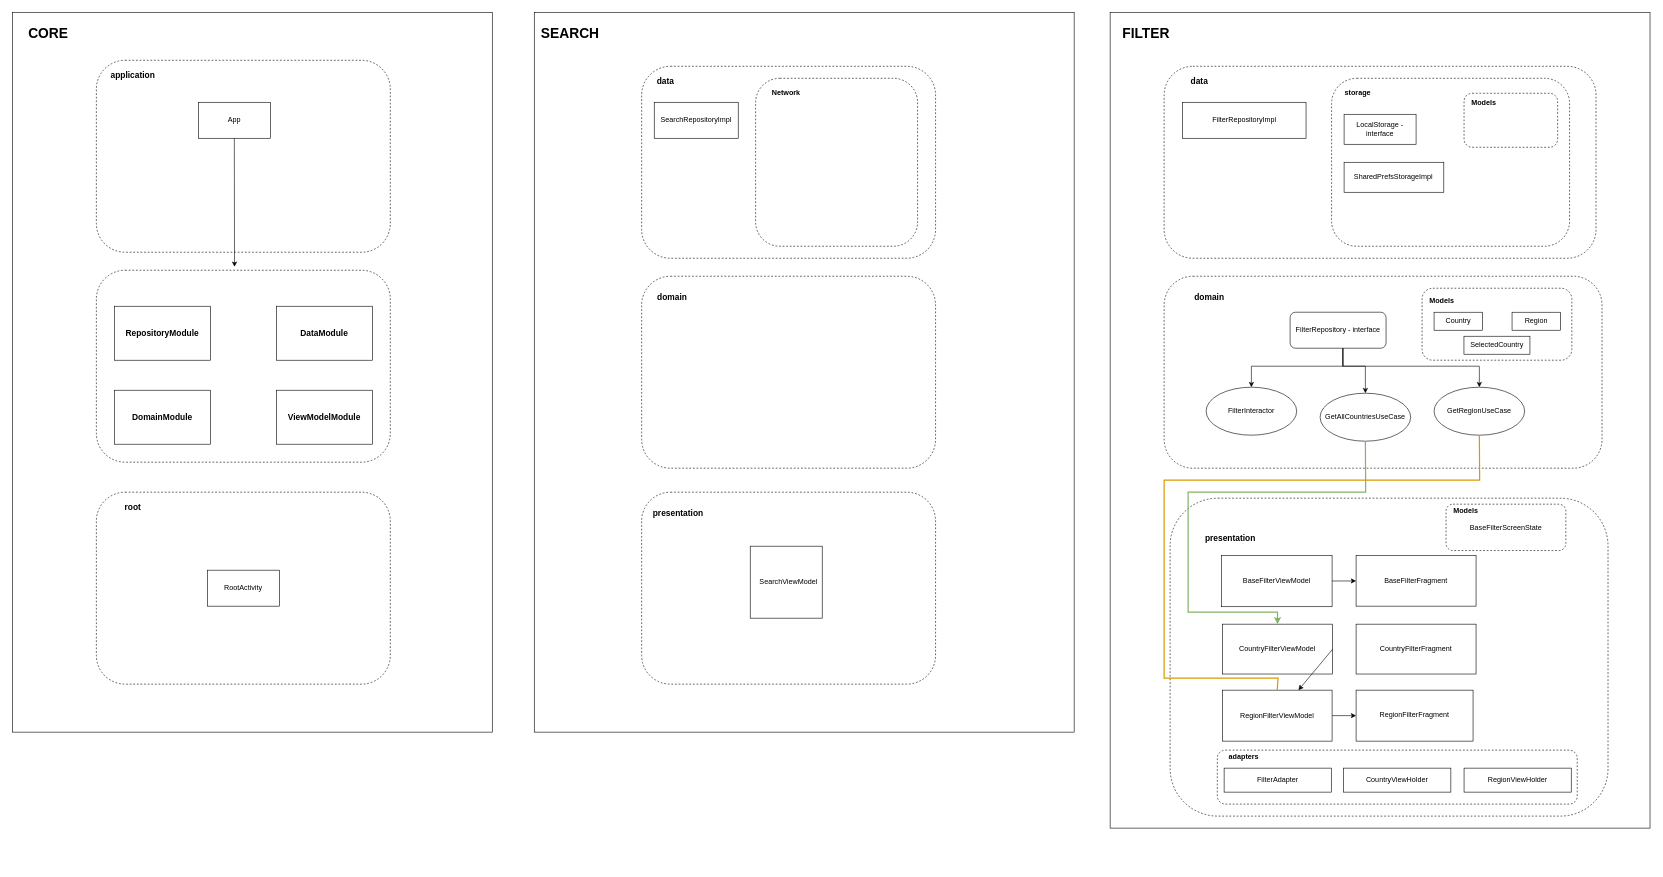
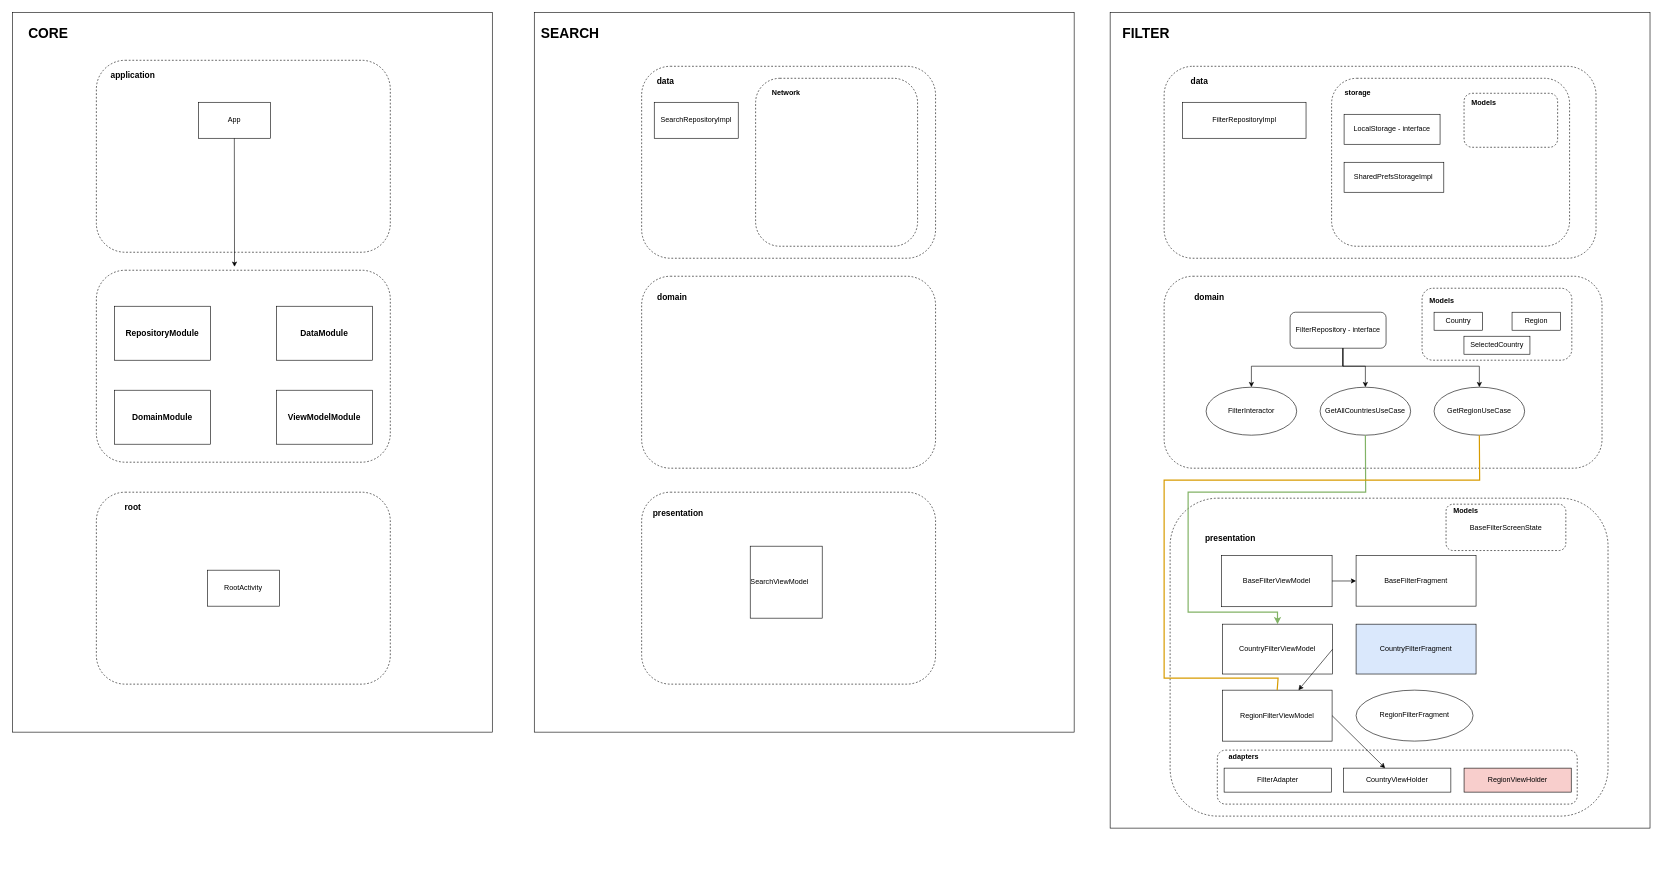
- <mxCell id="53" value="LocalStorage - interface" style="rounded=0;whiteSpace=wrap;html=1;" vertex="1" parent="42"><mxGeometry x="300" y="80" width="120" height="50" as="geometry" /></mxCell>
+ <mxCell id="53" value="LocalStorage - interface" style="rounded=0;whiteSpace=wrap;html=1;" vertex="1" parent="42"><mxGeometry x="300" y="80" width="160" height="50" as="geometry" /></mxCell>
- <mxCell id="62" value="GetAllCountriesUseCase" style="ellipse;whiteSpace=wrap;html=1;" vertex="1" parent="56"><mxGeometry x="260" y="195" width="151" height="80" as="geometry" /></mxCell>
+ <mxCell id="62" value="GetAllCountriesUseCase" style="ellipse;whiteSpace=wrap;html=1;" vertex="1" parent="56"><mxGeometry x="260" y="185" width="151" height="80" as="geometry" /></mxCell>
- <mxCell id="20" value="SearchViewModel" style="text;html=1;strokeColor=none;fillColor=none;align=center;verticalAlign=middle;whiteSpace=wrap;rounded=0;" vertex="1" parent="18"><mxGeometry x="34" y="45" width="60" height="30" as="geometry" /></mxCell>
+ <mxCell id="20" value="SearchViewModel" style="text;html=1;strokeColor=none;fillColor=none;align=center;verticalAlign=middle;whiteSpace=wrap;rounded=0;" vertex="1" parent="18"><mxGeometry x="19" y="45" width="60" height="30" as="geometry" /></mxCell>
- <mxCell id="81" value="CountryFilterFragment" style="rounded=0;whiteSpace=wrap;html=1;" vertex="1" parent="71"><mxGeometry x="300" y="210" width="200" height="83.13" as="geometry" /></mxCell>
+ <mxCell id="81" value="CountryFilterFragment" style="rounded=0;whiteSpace=wrap;html=1;fillColor=#dae8fc;" vertex="1" parent="71"><mxGeometry x="300" y="210" width="200" height="83.13" as="geometry" /></mxCell>
- <mxCell id="92" value="" style="endArrow=classic;html=1;rounded=0;exitX=1;exitY=0.5;exitDx=0;exitDy=0;entryX=0;entryY=0.5;entryDx=0;entryDy=0;" edge="1" parent="71" source="75" target="82"><mxGeometry width="50" height="50" relative="1" as="geometry"><mxPoint x="290" y="390" as="sourcePoint" /><mxPoint x="340" y="340" as="targetPoint" /></mxGeometry></mxCell>
+ <mxCell id="92" value="" style="endArrow=classic;html=1;rounded=0;exitX=1;exitY=0.5;exitDx=0;exitDy=0;" edge="1" parent="71" source="75" target="87"><mxGeometry width="50" height="50" relative="1" as="geometry"><mxPoint x="290" y="390" as="sourcePoint" /><mxPoint x="340" y="340" as="targetPoint" /></mxGeometry></mxCell>
- <mxCell id="82" value="RegionFilterFragment" style="rounded=0;whiteSpace=wrap;html=1;" vertex="1" parent="71"><mxGeometry x="300" y="320" width="195" height="84.99" as="geometry" /></mxCell>
+ <mxCell id="82" value="RegionFilterFragment" style="ellipse;whiteSpace=wrap;html=1;" vertex="1" parent="71"><mxGeometry x="300" y="320" width="195" height="84.99" as="geometry" /></mxCell>
- <mxCell id="88" value="RegionViewHolder" style="rounded=0;whiteSpace=wrap;html=1;" vertex="1" parent="83"><mxGeometry x="411.33" y="30" width="178.67" height="40" as="geometry" /></mxCell>
+ <mxCell id="88" value="RegionViewHolder" style="rounded=0;whiteSpace=wrap;html=1;fillColor=#f8cecc;" vertex="1" parent="83"><mxGeometry x="411.33" y="30" width="178.67" height="40" as="geometry" /></mxCell>
